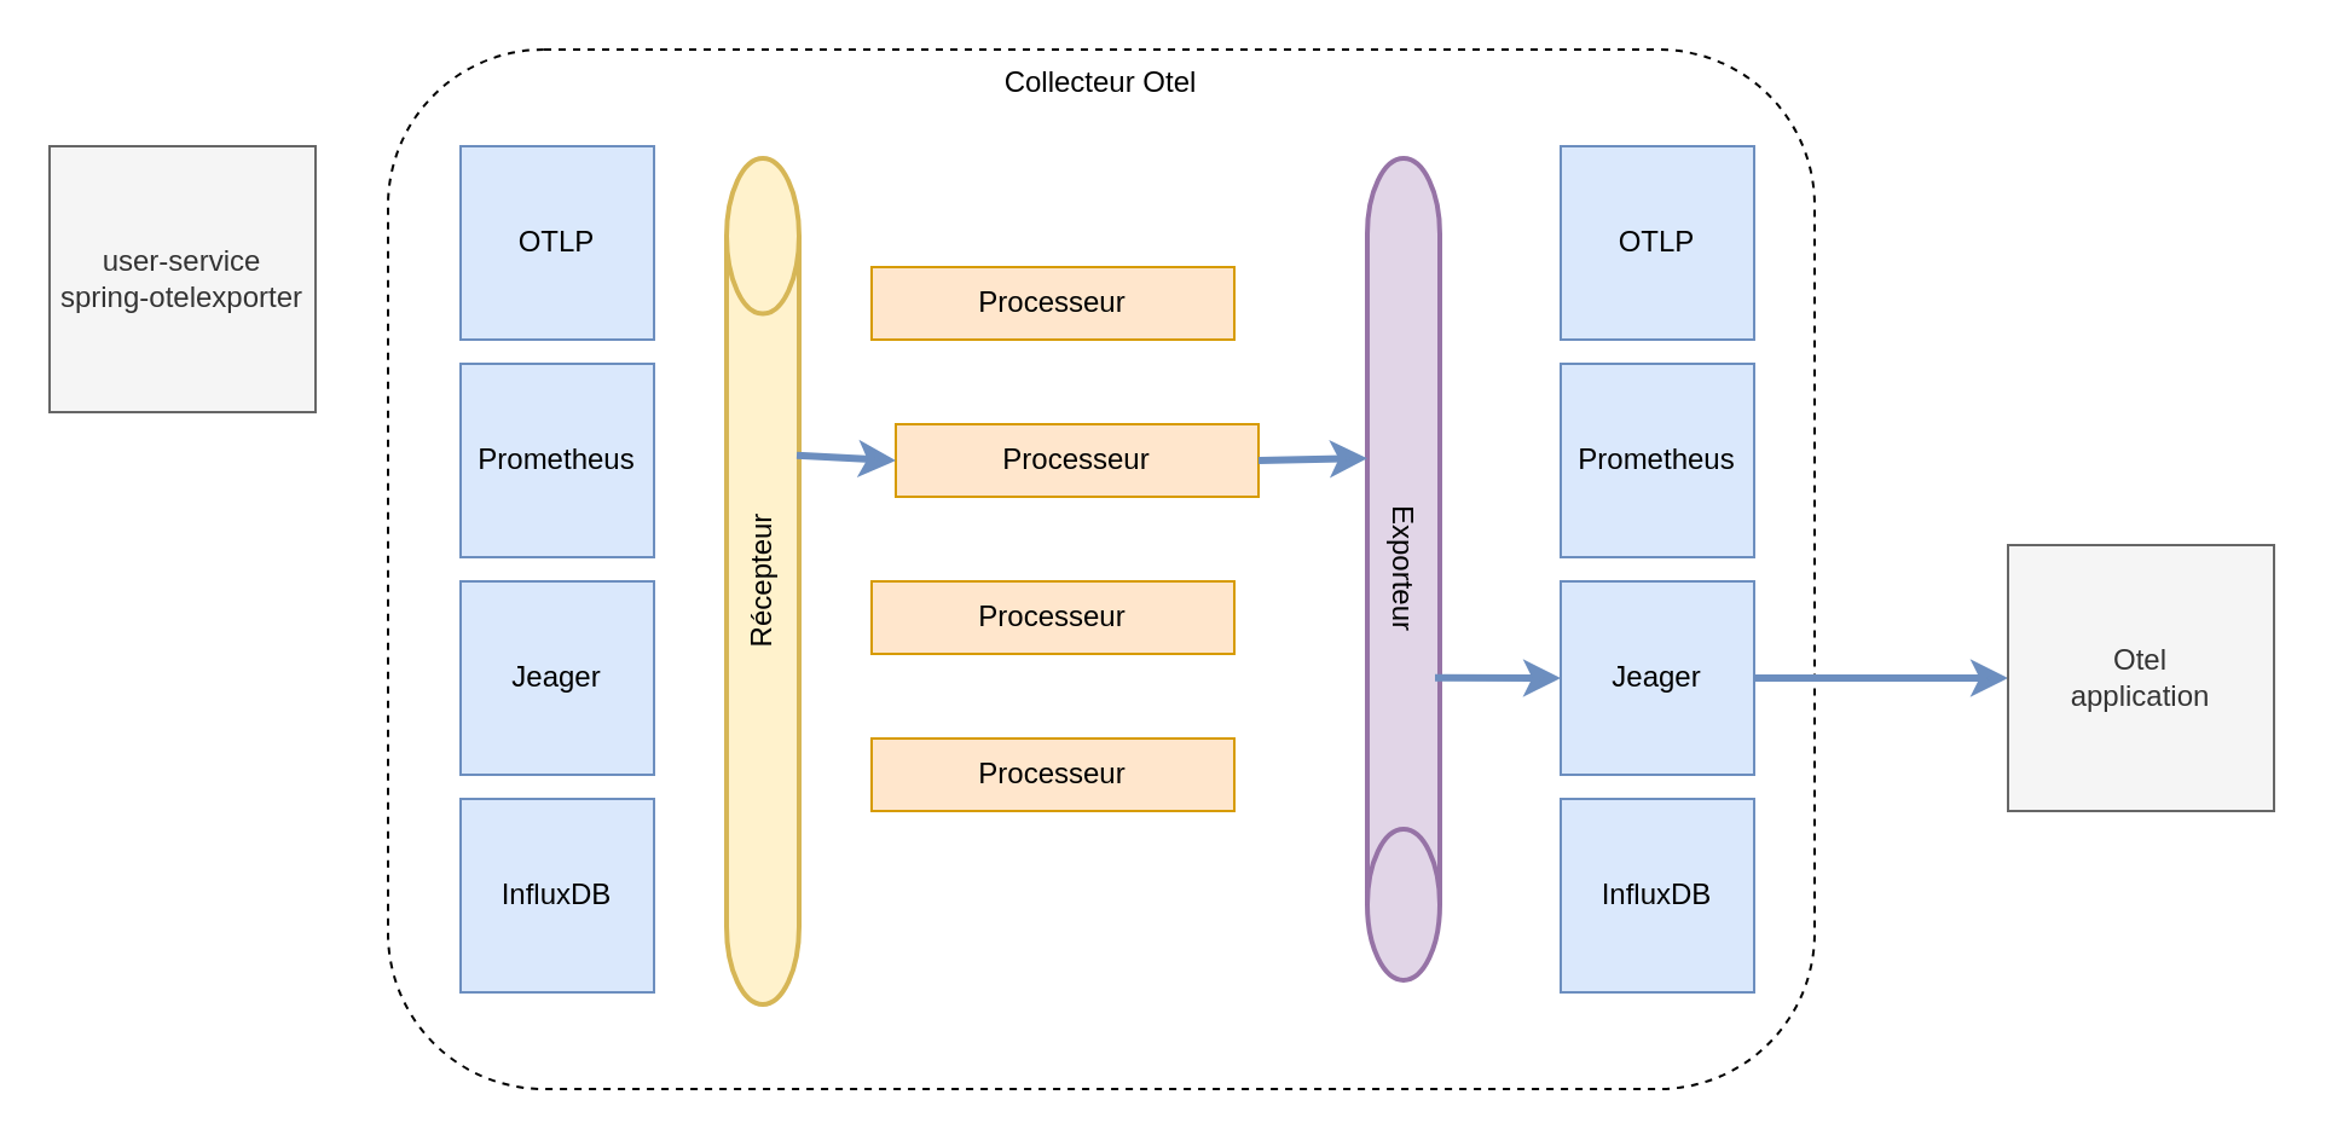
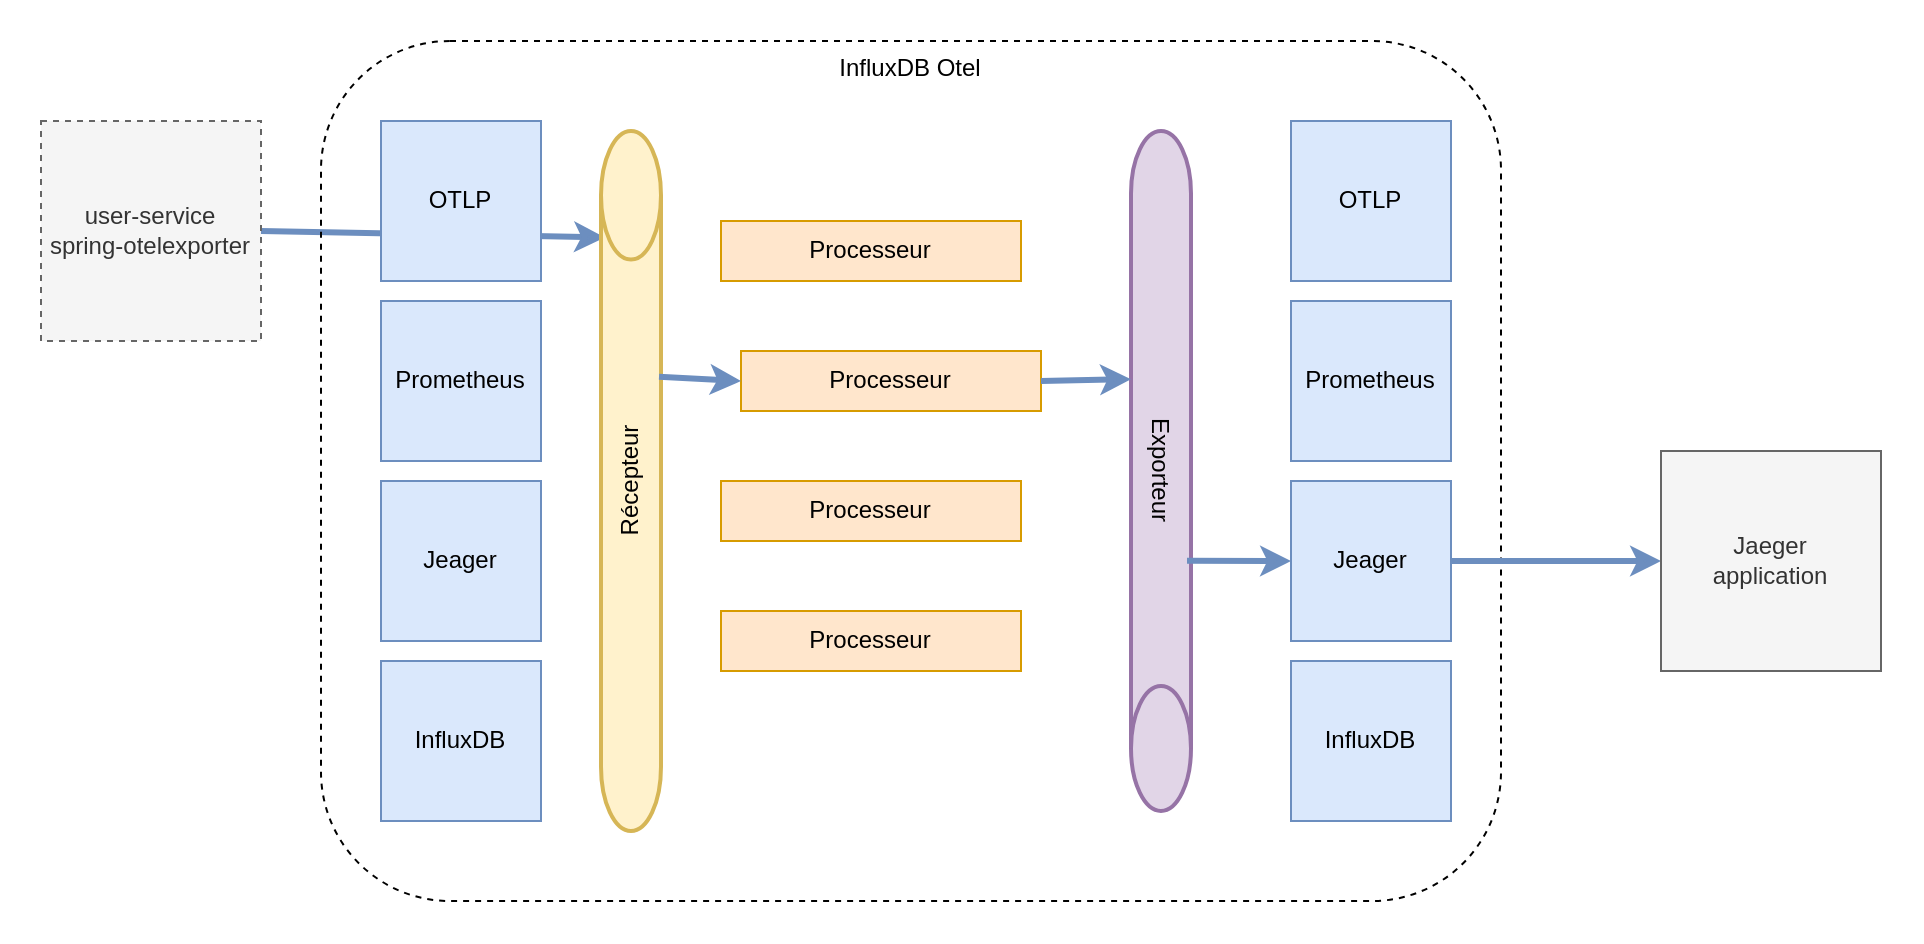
- <mxCell id="3" value="Collecteur Otel" style="rounded=1;whiteSpace=wrap;html=1;fillColor=none;dashed=1;align=center;verticalAlign=top;" parent="1" vertex="1"><mxGeometry x="160" y="20" width="590" height="430" as="geometry" /></mxCell>
+ <mxCell id="3" value="InfluxDB Otel" style="rounded=1;whiteSpace=wrap;html=1;fillColor=none;dashed=1;align=center;verticalAlign=top;" parent="1" vertex="1"><mxGeometry x="160" y="20" width="590" height="430" as="geometry" /></mxCell>
- <mxCell id="18" value="user-service&lt;br&gt;spring-otelexporter" style="whiteSpace=wrap;html=1;aspect=fixed;fillColor=#f5f5f5;strokeColor=#666666;fontColor=#333333;" parent="1" vertex="1"><mxGeometry x="20" y="60" width="110" height="110" as="geometry" /></mxCell>
+ <mxCell id="18" value="user-service&lt;br&gt;spring-otelexporter" style="whiteSpace=wrap;html=1;aspect=fixed;fillColor=#f5f5f5;strokeColor=#666666;fontColor=#333333;dashed=1;" parent="1" vertex="1"><mxGeometry x="20" y="60" width="110" height="110" as="geometry" /></mxCell>
+ <mxCell id="2" value="" style="endArrow=classic;html=1;rounded=0;strokeWidth=3;fillColor=#dae8fc;strokeColor=#6c8ebf;entryX=0.848;entryY=0.067;entryDx=0;entryDy=0;entryPerimeter=0;exitX=1;exitY=0.5;exitDx=0;exitDy=0;" parent="1" target="7" edge="1" source="18"><mxGeometry width="50" height="50" relative="1" as="geometry"><mxPoint x="130" y="100" as="sourcePoint" /><mxPoint x="210" y="100" as="targetPoint" /></mxGeometry></mxCell>
- <mxCell id="19" value="Otel &lt;br&gt;application" style="whiteSpace=wrap;html=1;aspect=fixed;fillColor=#f5f5f5;strokeColor=#666666;fontColor=#333333;" parent="1" vertex="1"><mxGeometry x="830" y="225" width="110" height="110" as="geometry" /></mxCell>
+ <mxCell id="19" value="Jaeger &lt;br&gt;application" style="whiteSpace=wrap;html=1;aspect=fixed;fillColor=#f5f5f5;strokeColor=#666666;fontColor=#333333;" parent="1" vertex="1"><mxGeometry x="830" y="225" width="110" height="110" as="geometry" /></mxCell>
